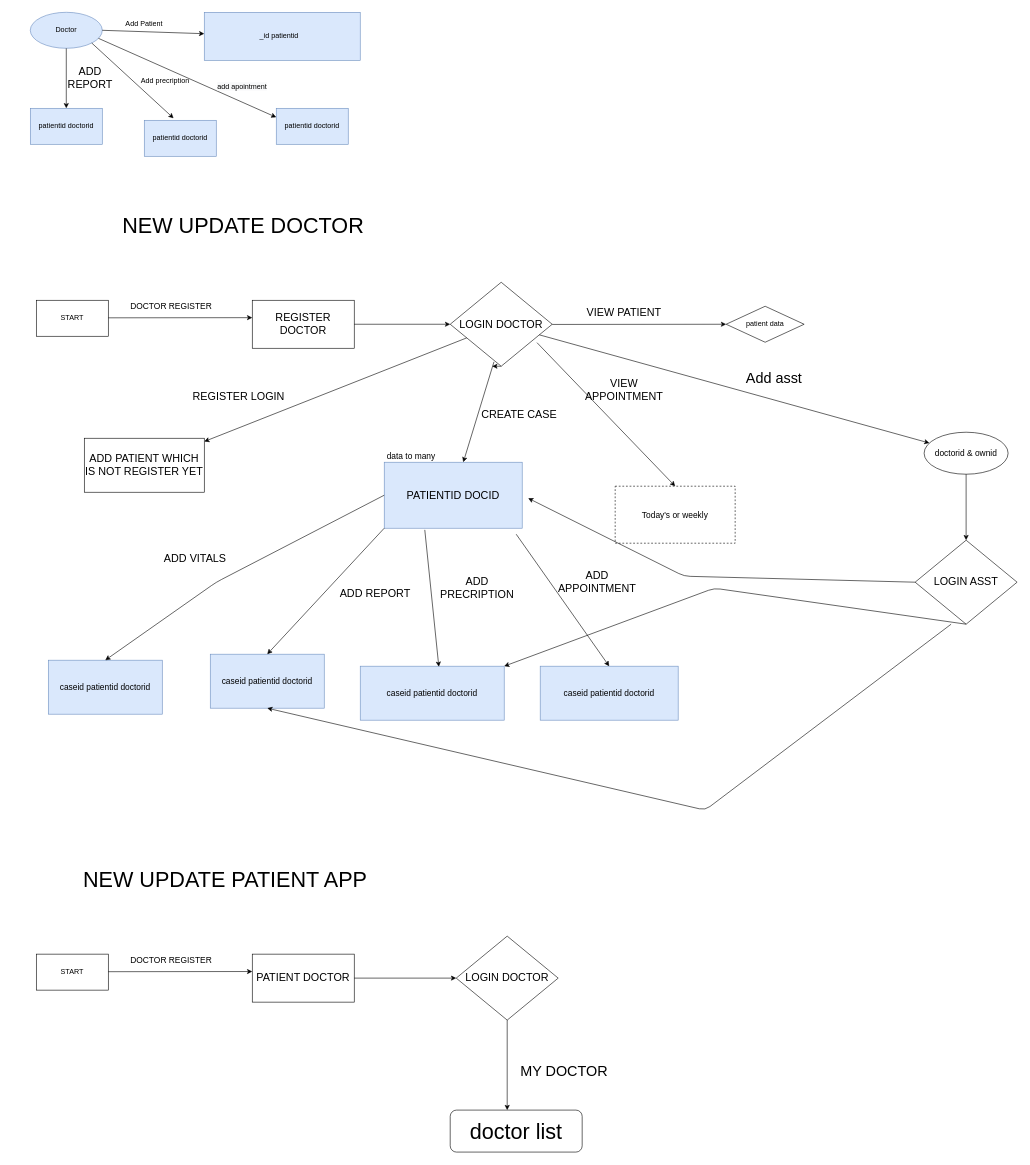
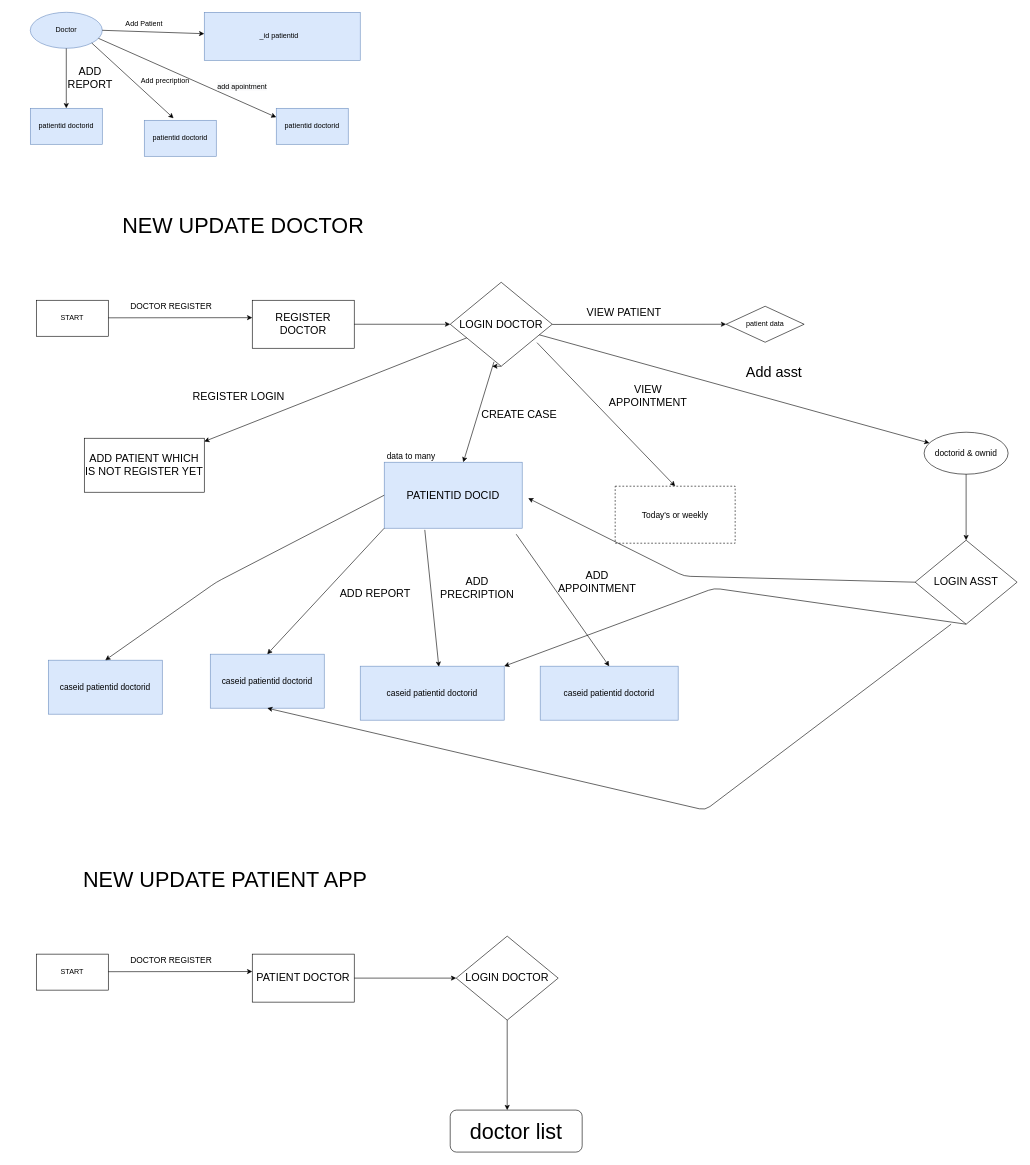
- <mxCell id="48" value="&lt;font style=&quot;font-size: 24px&quot;&gt;Add asst&lt;/font&gt;" style="text;html=1;strokeColor=none;fillColor=none;align=center;verticalAlign=middle;whiteSpace=wrap;rounded=0;" vertex="1" parent="1"><mxGeometry x="1210" y="610" width="160" height="40" as="geometry" /></mxCell>
+ <mxCell id="48" value="&lt;font style=&quot;font-size: 24px&quot;&gt;Add asst&lt;/font&gt;" style="text;html=1;strokeColor=none;fillColor=none;align=center;verticalAlign=middle;whiteSpace=wrap;rounded=0;" vertex="1" parent="1"><mxGeometry x="1210" y="600" width="160" height="40" as="geometry" /></mxCell>
- <mxCell id="40" value="&lt;font style=&quot;font-size: 18px&quot;&gt;VIEW APPOINTMENT&lt;/font&gt;" style="text;html=1;strokeColor=none;fillColor=none;align=center;verticalAlign=middle;whiteSpace=wrap;rounded=0;" vertex="1" parent="1"><mxGeometry x="960" y="630" width="160" height="40" as="geometry" /></mxCell>
+ <mxCell id="40" value="&lt;font style=&quot;font-size: 18px&quot;&gt;VIEW APPOINTMENT&lt;/font&gt;" style="text;html=1;strokeColor=none;fillColor=none;align=center;verticalAlign=middle;whiteSpace=wrap;rounded=0;" vertex="1" parent="1"><mxGeometry x="1000" y="640" width="160" height="40" as="geometry" /></mxCell>
- <mxCell id="55" value="&lt;font style=&quot;font-size: 18px&quot;&gt;ADD VITALS&lt;/font&gt;" style="text;html=1;strokeColor=none;fillColor=none;align=center;verticalAlign=middle;whiteSpace=wrap;rounded=0;" vertex="1" parent="1"><mxGeometry x="260" y="910" width="130" height="40" as="geometry" /></mxCell>
- <mxCell id="65" value="&lt;font style=&quot;font-size: 24px&quot;&gt;MY DOCTOR&lt;/font&gt;" style="text;html=1;strokeColor=none;fillColor=none;align=center;verticalAlign=middle;whiteSpace=wrap;rounded=0;" vertex="1" parent="1"><mxGeometry x="860" y="1760" width="160" height="50" as="geometry" /></mxCell>
